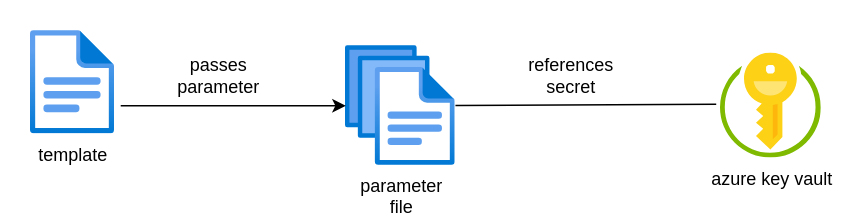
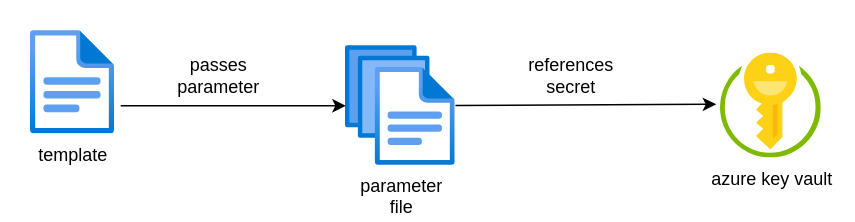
- <mxCell id="6" value="" style="endArrow=none;html=1;entryX=-0.045;entryY=0.486;entryDx=0;entryDy=0;entryPerimeter=0;" edge="1" parent="1" source="3" target="2"><mxGeometry width="50" height="50" relative="1" as="geometry"><mxPoint x="290" y="300" as="sourcePoint" /><mxPoint x="340" y="250" as="targetPoint" /></mxGeometry></mxCell>
+ <mxCell id="6" value="" style="endArrow=classic;html=1;entryX=-0.045;entryY=0.486;entryDx=0;entryDy=0;entryPerimeter=0;" edge="1" parent="1" source="3" target="2"><mxGeometry width="50" height="50" relative="1" as="geometry"><mxPoint x="290" y="300" as="sourcePoint" /><mxPoint x="340" y="250" as="targetPoint" /></mxGeometry></mxCell>
